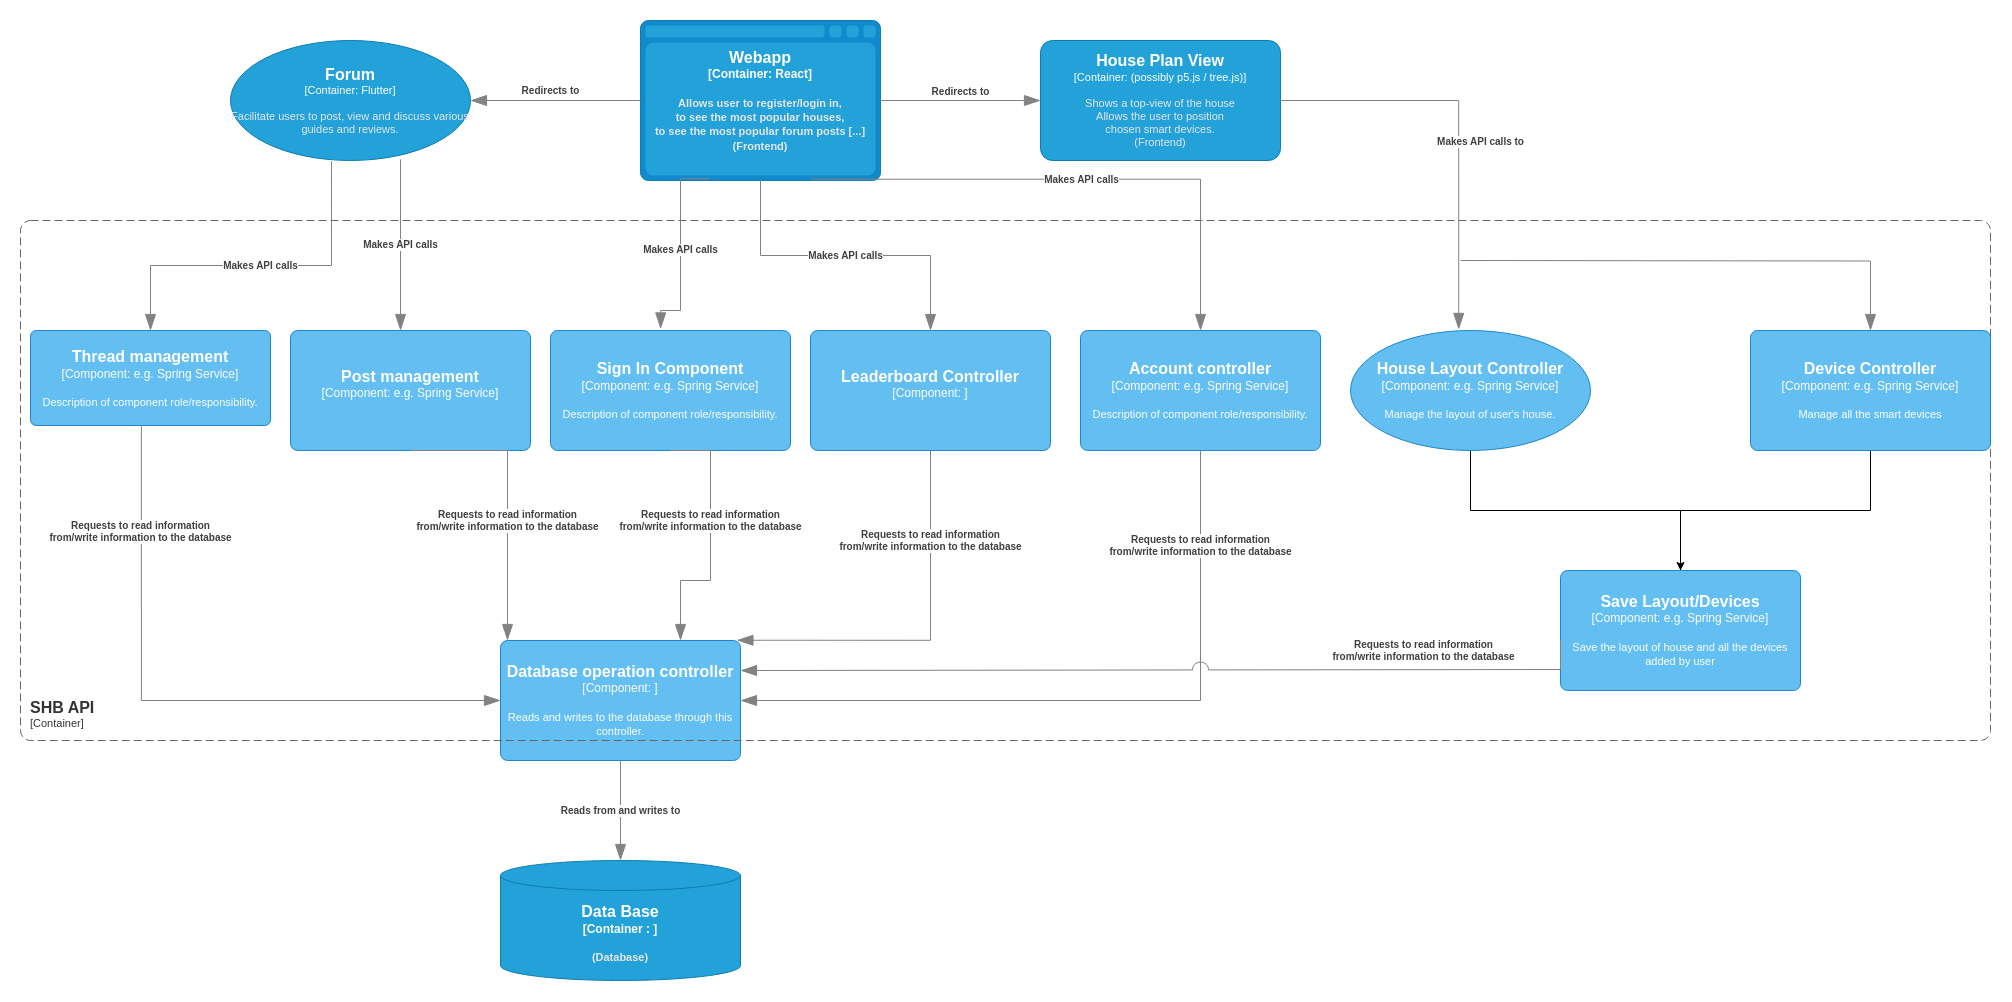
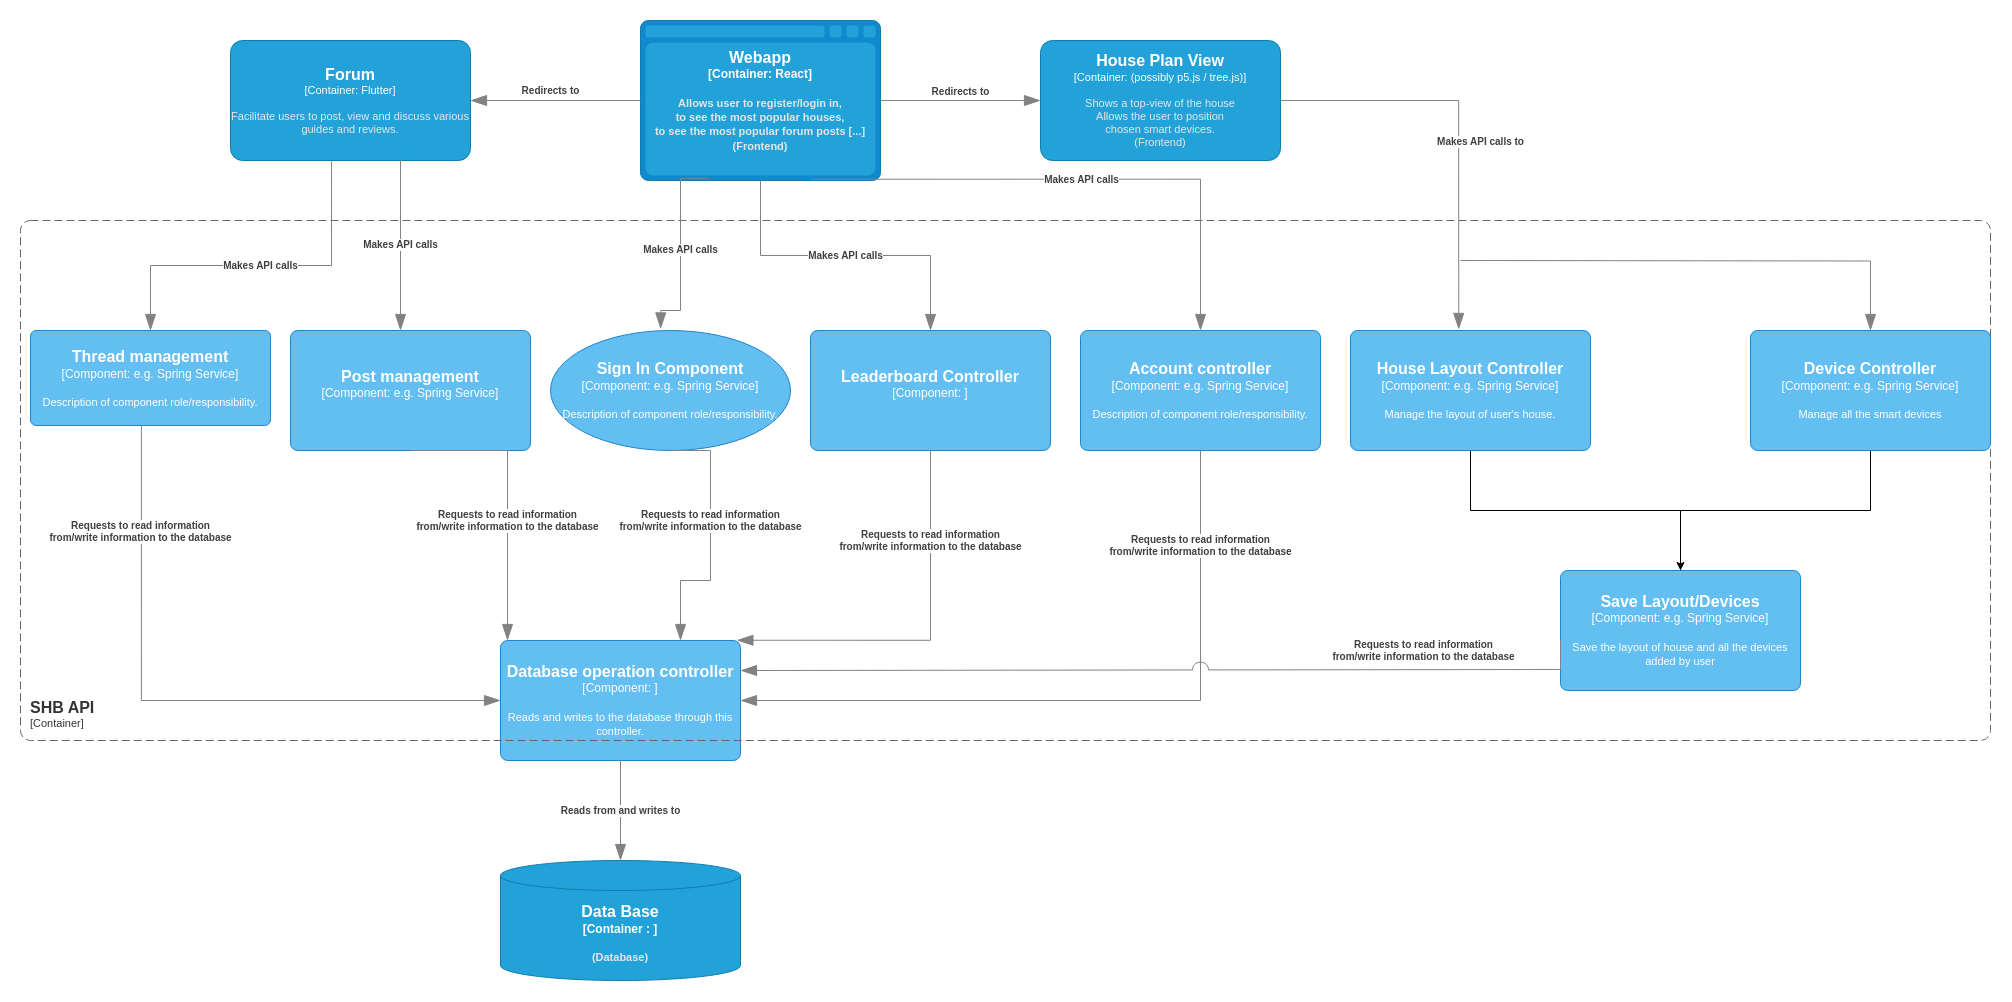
- <mxCell id="6" value="&lt;font style=&quot;font-size: 16px&quot;&gt;&lt;b&gt;Forum&lt;/b&gt;&lt;/font&gt;&lt;div&gt;[Container: Flutter]&lt;/div&gt;&lt;br&gt;&lt;div&gt;&lt;font style=&quot;font-size: 11px&quot;&gt;&lt;font color=&quot;#E6E6E6&quot;&gt;Facilitate users to post, view and discuss various guides and reviews.&lt;/font&gt;&lt;/div&gt;" style="ellipse;whiteSpace=wrap;html=1;fontSize=11;labelBackgroundColor=none;fillColor=#23A2D9;fontColor=#ffffff;align=center;arcSize=10;strokeColor=#0E7DAD;metaEdit=1;resizable=0;points=[[0.25,0,0],[0.5,0,0],[0.75,0,0],[1,0.25,0],[1,0.5,0],[1,0.75,0],[0.75,1,0],[0.5,1,0],[0.25,1,0],[0,0.75,0],[0,0.5,0],[0,0.25,0]];" vertex="1" parent="1"><mxGeometry x="230" y="40" width="240" height="120" as="geometry" /></mxCell>
+ <mxCell id="6" value="&lt;font style=&quot;font-size: 16px&quot;&gt;&lt;b&gt;Forum&lt;/b&gt;&lt;/font&gt;&lt;div&gt;[Container: Flutter]&lt;/div&gt;&lt;br&gt;&lt;div&gt;&lt;font style=&quot;font-size: 11px&quot;&gt;&lt;font color=&quot;#E6E6E6&quot;&gt;Facilitate users to post, view and discuss various guides and reviews.&lt;/font&gt;&lt;/div&gt;" style="rounded=1;whiteSpace=wrap;html=1;fontSize=11;labelBackgroundColor=none;fillColor=#23A2D9;fontColor=#ffffff;align=center;arcSize=10;strokeColor=#0E7DAD;metaEdit=1;resizable=0;points=[[0.25,0,0],[0.5,0,0],[0.75,0,0],[1,0.25,0],[1,0.5,0],[1,0.75,0],[0.75,1,0],[0.5,1,0],[0.25,1,0],[0,0.75,0],[0,0.5,0],[0,0.25,0]];" vertex="1" parent="1"><mxGeometry x="230" y="40" width="240" height="120" as="geometry" /></mxCell>
- <mxCell id="31" value="&lt;font style=&quot;font-size: 16px&quot;&gt;&lt;b&gt;Sign In Component&lt;/b&gt;&lt;/font&gt;&lt;div&gt;[Component: e.g. Spring Service]&lt;/div&gt;&lt;br&gt;&lt;div&gt;&lt;font style=&quot;font-size: 11px&quot;&gt;Description of component role/responsibility.&lt;/font&gt;&lt;/div&gt;" style="rounded=1;whiteSpace=wrap;html=1;labelBackgroundColor=none;fillColor=#63BEF2;fontColor=#ffffff;align=center;arcSize=6;strokeColor=#2086C9;metaEdit=1;resizable=0;points=[[0.25,0,0],[0.5,0,0],[0.75,0,0],[1,0.25,0],[1,0.5,0],[1,0.75,0],[0.75,1,0],[0.5,1,0],[0.25,1,0],[0,0.75,0],[0,0.5,0],[0,0.25,0]];" vertex="1" parent="1"><mxGeometry x="550" y="330" width="240" height="120" as="geometry" /></mxCell>
+ <mxCell id="31" value="&lt;font style=&quot;font-size: 16px&quot;&gt;&lt;b&gt;Sign In Component&lt;/b&gt;&lt;/font&gt;&lt;div&gt;[Component: e.g. Spring Service]&lt;/div&gt;&lt;br&gt;&lt;div&gt;&lt;font style=&quot;font-size: 11px&quot;&gt;Description of component role/responsibility.&lt;/font&gt;&lt;/div&gt;" style="ellipse;whiteSpace=wrap;html=1;labelBackgroundColor=none;fillColor=#63BEF2;fontColor=#ffffff;align=center;arcSize=6;strokeColor=#2086C9;metaEdit=1;resizable=0;points=[[0.25,0,0],[0.5,0,0],[0.75,0,0],[1,0.25,0],[1,0.5,0],[1,0.75,0],[0.75,1,0],[0.5,1,0],[0.25,1,0],[0,0.75,0],[0,0.5,0],[0,0.25,0]];" vertex="1" parent="1"><mxGeometry x="550" y="330" width="240" height="120" as="geometry" /></mxCell>
- <mxCell id="19" value="&lt;font style=&quot;font-size: 16px&quot;&gt;&lt;b&gt;House Layout Controller&lt;/b&gt;&lt;/font&gt;&lt;div&gt;[Component: e.g. Spring Service]&lt;/div&gt;&lt;br&gt;&lt;div&gt;&lt;font style=&quot;font-size: 11px&quot;&gt;Manage the layout of user's house.&lt;/font&gt;&lt;/div&gt;" style="ellipse;whiteSpace=wrap;html=1;labelBackgroundColor=none;fillColor=#63BEF2;fontColor=#ffffff;align=center;arcSize=6;strokeColor=#2086C9;metaEdit=1;resizable=0;points=[[0.25,0,0],[0.5,0,0],[0.75,0,0],[1,0.25,0],[1,0.5,0],[1,0.75,0],[0.75,1,0],[0.5,1,0],[0.25,1,0],[0,0.75,0],[0,0.5,0],[0,0.25,0]];" vertex="1" parent="1"><mxGeometry x="1350" y="330" width="240" height="120" as="geometry" /></mxCell>
+ <mxCell id="19" value="&lt;font style=&quot;font-size: 16px&quot;&gt;&lt;b&gt;House Layout Controller&lt;/b&gt;&lt;/font&gt;&lt;div&gt;[Component: e.g. Spring Service]&lt;/div&gt;&lt;br&gt;&lt;div&gt;&lt;font style=&quot;font-size: 11px&quot;&gt;Manage the layout of user's house.&lt;/font&gt;&lt;/div&gt;" style="rounded=1;whiteSpace=wrap;html=1;labelBackgroundColor=none;fillColor=#63BEF2;fontColor=#ffffff;align=center;arcSize=6;strokeColor=#2086C9;metaEdit=1;resizable=0;points=[[0.25,0,0],[0.5,0,0],[0.75,0,0],[1,0.25,0],[1,0.5,0],[1,0.75,0],[0.75,1,0],[0.5,1,0],[0.25,1,0],[0,0.75,0],[0,0.5,0],[0,0.25,0]];" vertex="1" parent="1"><mxGeometry x="1350" y="330" width="240" height="120" as="geometry" /></mxCell>
